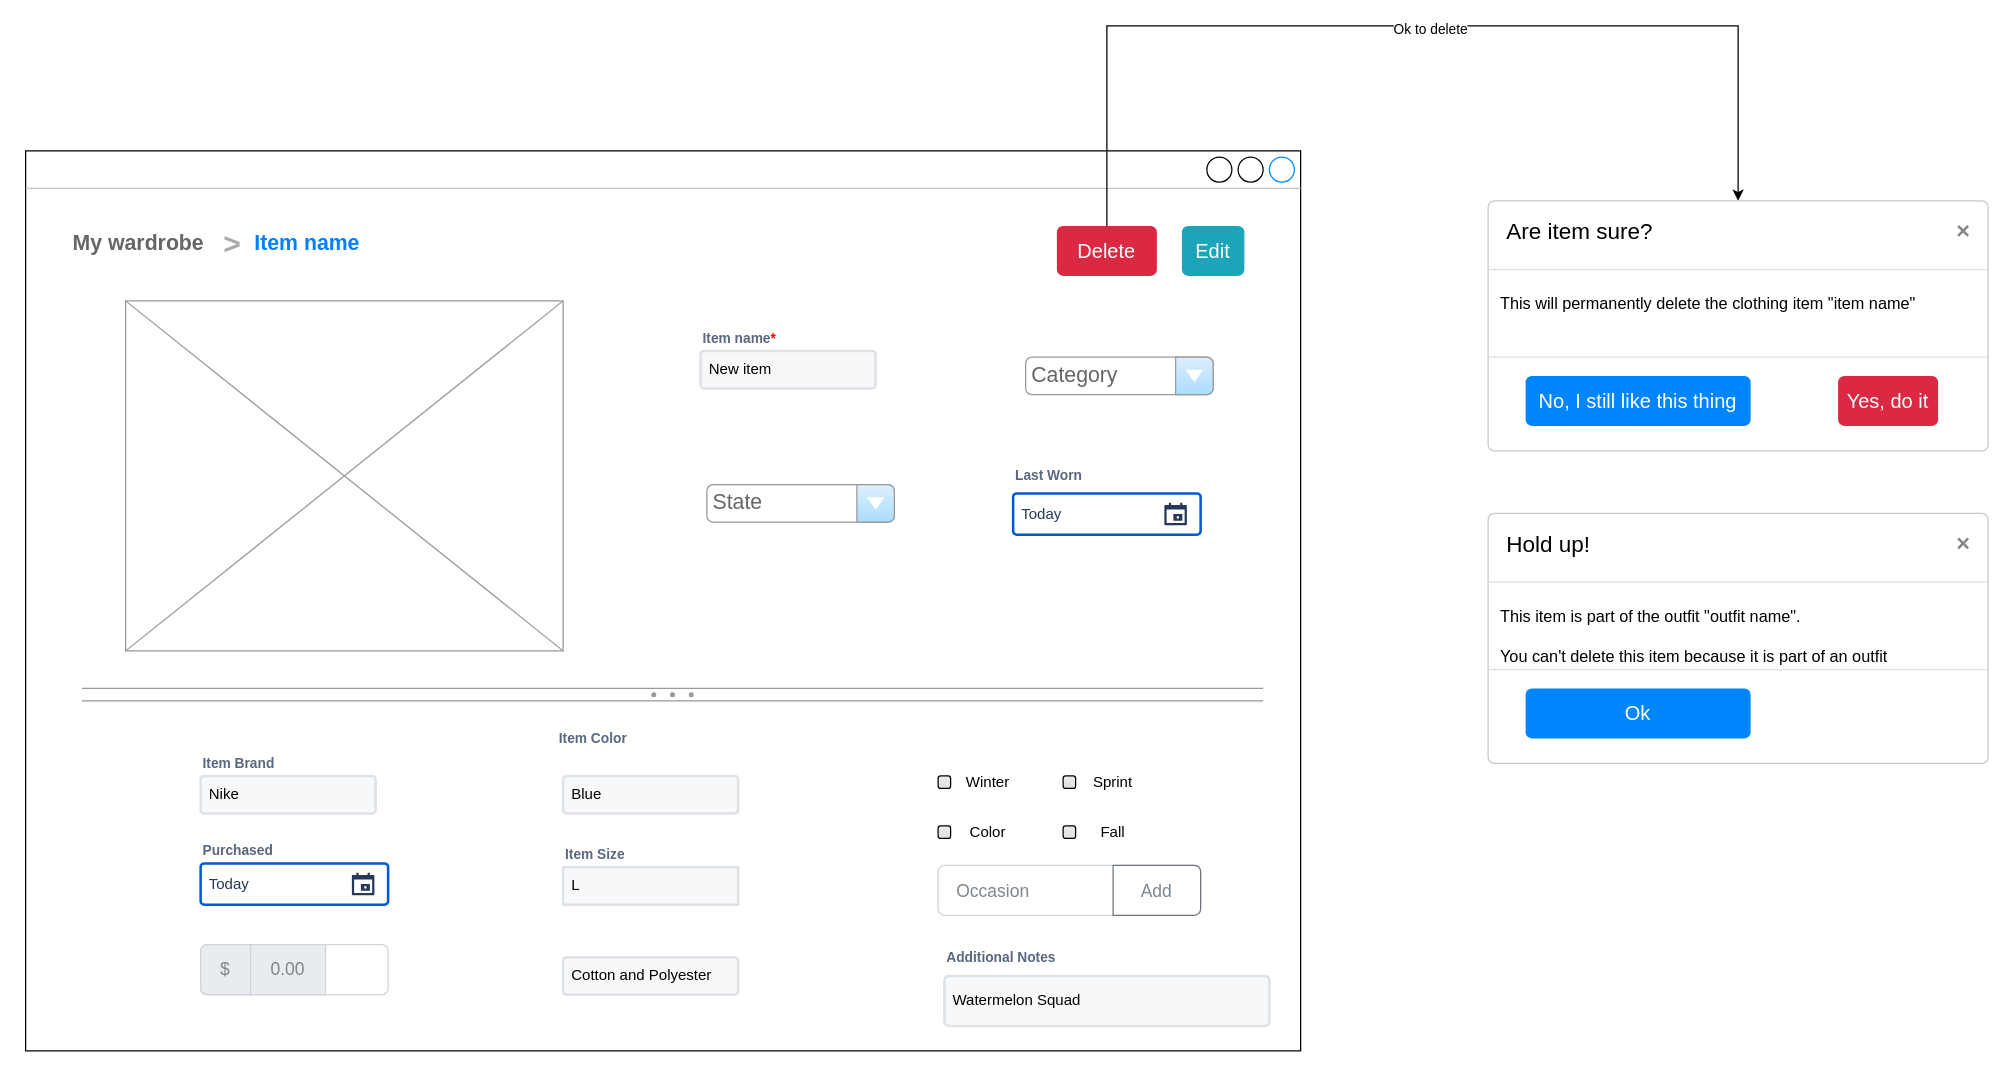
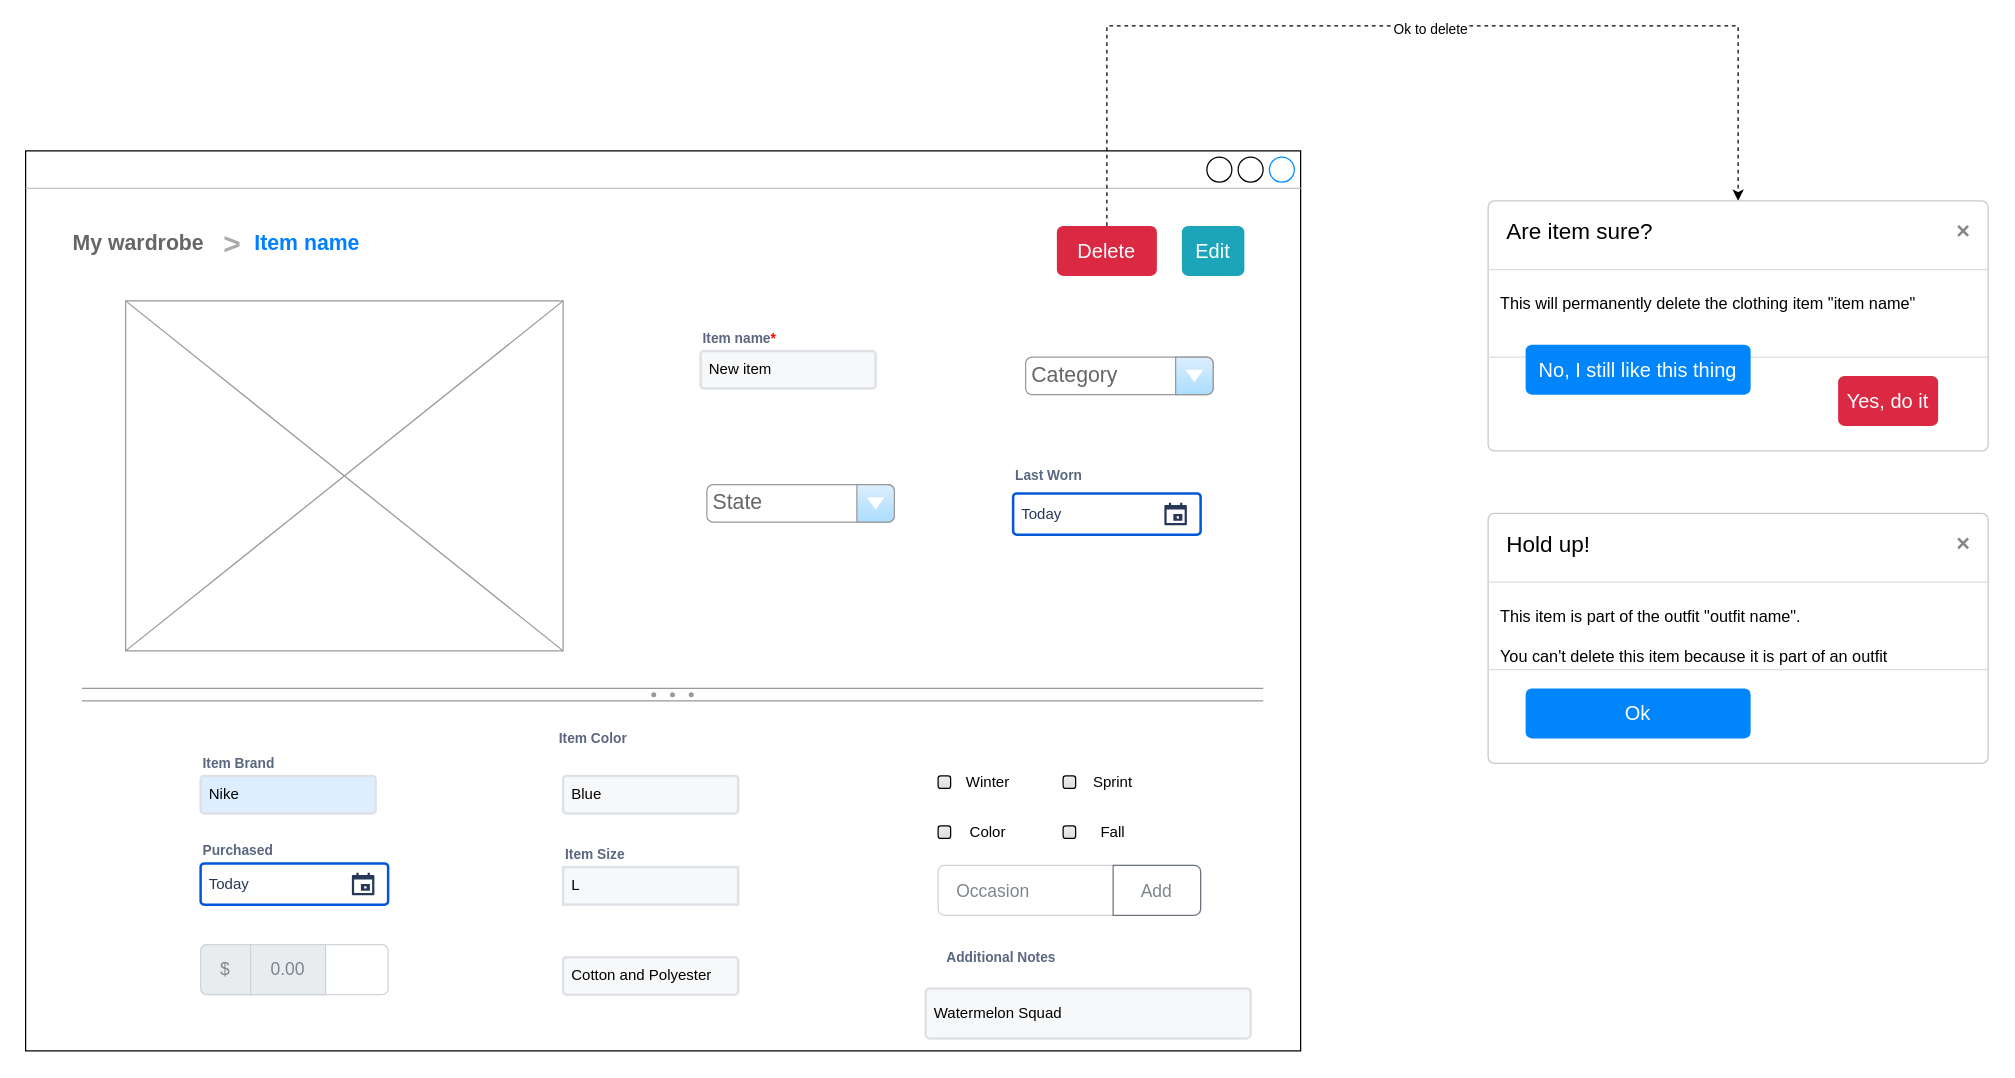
- <mxCell id="41" style="edgeStyle=orthogonalEdgeStyle;rounded=0;orthogonalLoop=1;jettySize=auto;html=1;" edge="1" parent="1" source="43" target="44"><mxGeometry relative="1" as="geometry"><Array as="points"><mxPoint x="885" y="20" /><mxPoint x="1390" y="20" /></Array></mxGeometry></mxCell>
+ <mxCell id="41" style="edgeStyle=orthogonalEdgeStyle;rounded=0;orthogonalLoop=1;jettySize=auto;html=1;dashed=1;" edge="1" parent="1" source="43" target="44"><mxGeometry relative="1" as="geometry"><Array as="points"><mxPoint x="885" y="20" /><mxPoint x="1390" y="20" /></Array></mxGeometry></mxCell>
- <mxCell id="50" value="No, I still like this thing" style="html=1;shadow=0;dashed=0;shape=mxgraph.bootstrap.rrect;rSize=5;strokeColor=none;strokeWidth=1;fillColor=#0085FC;fontColor=#FFFFFF;whiteSpace=wrap;align=center;verticalAlign=middle;spacingLeft=0;fontStyle=0;fontSize=16;spacing=5;" vertex="1" parent="44"><mxGeometry x="30" y="140" width="180" height="40" as="geometry" /></mxCell>
+ <mxCell id="50" value="No, I still like this thing" style="html=1;shadow=0;dashed=0;shape=mxgraph.bootstrap.rrect;rSize=5;strokeColor=none;strokeWidth=1;fillColor=#0085FC;fontColor=#FFFFFF;whiteSpace=wrap;align=center;verticalAlign=middle;spacingLeft=0;fontStyle=0;fontSize=16;spacing=5;" vertex="1" parent="44"><mxGeometry x="30" y="115" width="180" height="40" as="geometry" /></mxCell>
- <mxCell id="34" value="Nike" style="rounded=1;arcSize=9;fillColor=#F7F8F9;align=left;spacingLeft=5;strokeColor=#DEE1E6;html=1;strokeWidth=2;fontSize=12" vertex="1" parent="1"><mxGeometry x="160" y="620" width="140" height="30" as="geometry" /></mxCell>
+ <mxCell id="34" value="Nike" style="rounded=1;arcSize=9;fillColor=#ddeeff;align=left;spacingLeft=5;strokeColor=#DEE1E6;html=1;strokeWidth=2;fontSize=12;" vertex="1" parent="1"><mxGeometry x="160" y="620" width="140" height="30" as="geometry" /></mxCell>
- <mxCell id="27" value="Watermelon Squad" style="rounded=1;arcSize=9;fillColor=#F7F8F9;align=left;spacingLeft=5;strokeColor=#DEE1E6;html=1;strokeWidth=2;fontSize=12" vertex="1" parent="1"><mxGeometry x="755" y="780" width="260" height="40" as="geometry" /></mxCell>
+ <mxCell id="27" value="Watermelon Squad" style="rounded=1;arcSize=9;fillColor=#F7F8F9;align=left;spacingLeft=5;strokeColor=#DEE1E6;html=1;strokeWidth=2;fontSize=12" vertex="1" parent="1"><mxGeometry x="740" y="790" width="260" height="40" as="geometry" /></mxCell>
